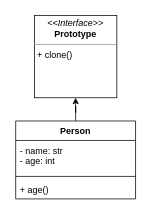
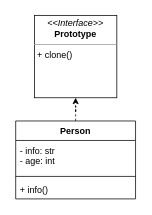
- <mxCell id="3" style="edgeStyle=orthogonalEdgeStyle;rounded=0;orthogonalLoop=1;jettySize=auto;html=1;entryX=0.5;entryY=1;entryDx=0;entryDy=0;dashed=0;" parent="1" source="4" target="2" edge="1"><mxGeometry relative="1" as="geometry"><mxPoint x="20" y="153" as="sourcePoint" /></mxGeometry></mxCell>
+ <mxCell id="3" style="edgeStyle=orthogonalEdgeStyle;rounded=0;orthogonalLoop=1;jettySize=auto;html=1;entryX=0.5;entryY=1;entryDx=0;entryDy=0;dashed=1;" parent="1" source="4" target="2" edge="1"><mxGeometry relative="1" as="geometry"><mxPoint x="20" y="153" as="sourcePoint" /></mxGeometry></mxCell>
- <mxCell id="5" value="- name: str&#10;- age: int" style="text;strokeColor=none;fillColor=none;align=left;verticalAlign=top;spacingLeft=4;spacingRight=4;overflow=hidden;rotatable=0;points=[[0,0.5],[1,0.5]];portConstraint=eastwest;" vertex="1" parent="4"><mxGeometry y="26" width="160" height="44" as="geometry" /></mxCell>
+ <mxCell id="5" value="- info: str&#10;- age: int" style="text;strokeColor=none;fillColor=none;align=left;verticalAlign=top;spacingLeft=4;spacingRight=4;overflow=hidden;rotatable=0;points=[[0,0.5],[1,0.5]];portConstraint=eastwest;" vertex="1" parent="4"><mxGeometry y="26" width="160" height="44" as="geometry" /></mxCell>
- <mxCell id="7" value="+ age()" style="text;strokeColor=none;fillColor=none;align=left;verticalAlign=top;spacingLeft=4;spacingRight=4;overflow=hidden;rotatable=0;points=[[0,0.5],[1,0.5]];portConstraint=eastwest;" vertex="1" parent="4"><mxGeometry y="78" width="160" height="26" as="geometry" /></mxCell>
+ <mxCell id="7" value="+ info()" style="text;strokeColor=none;fillColor=none;align=left;verticalAlign=top;spacingLeft=4;spacingRight=4;overflow=hidden;rotatable=0;points=[[0,0.5],[1,0.5]];portConstraint=eastwest;" vertex="1" parent="4"><mxGeometry y="78" width="160" height="26" as="geometry" /></mxCell>
